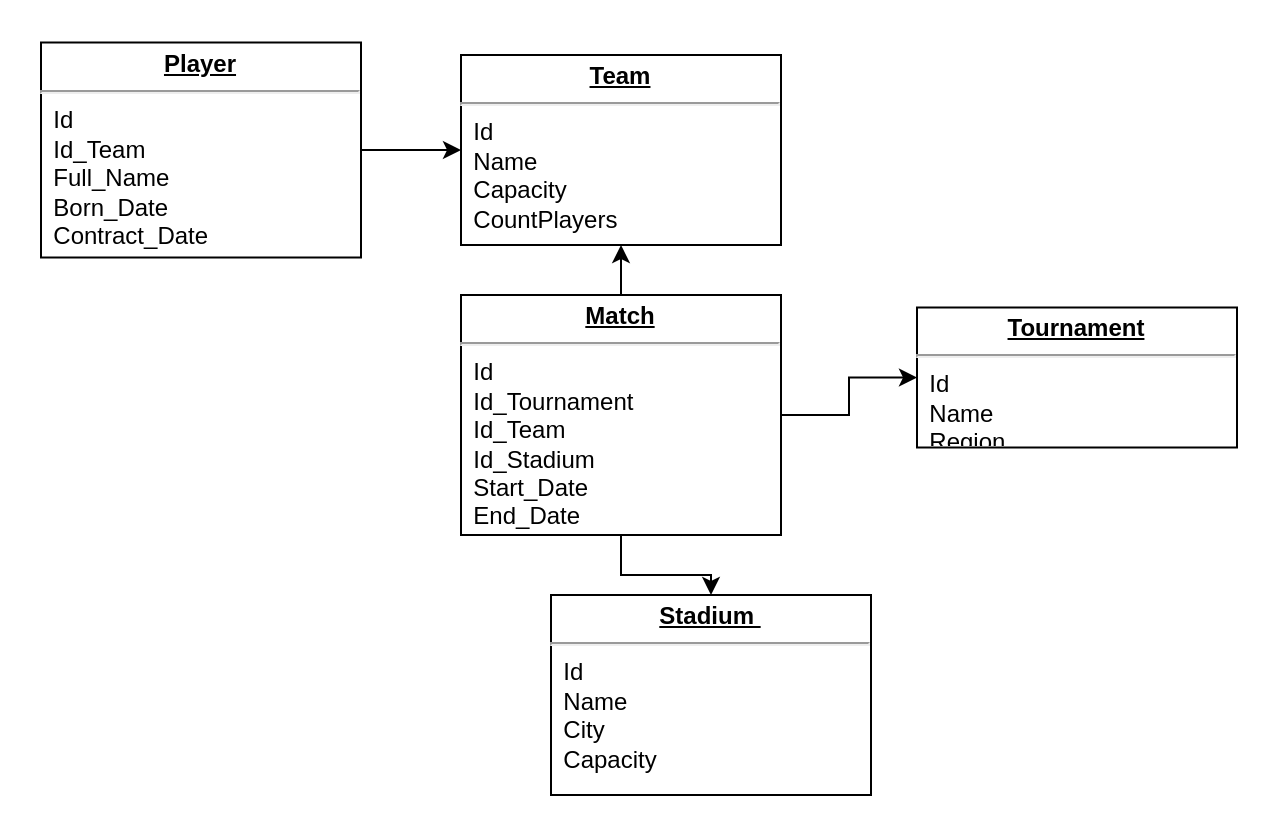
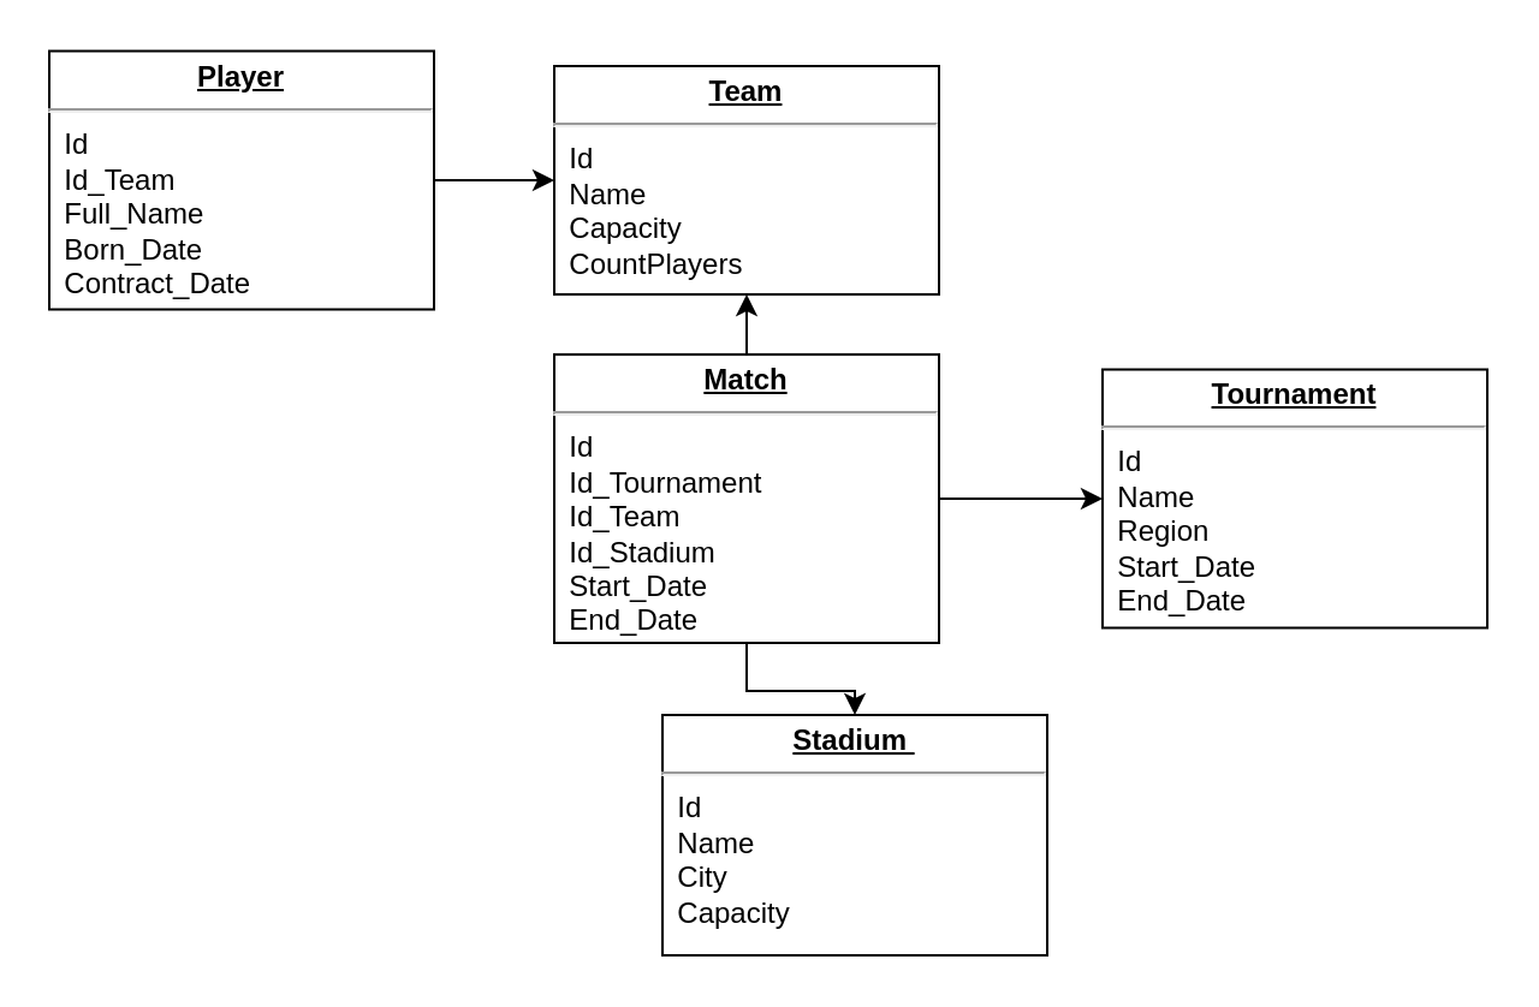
- <mxCell id="2" value="&lt;p style=&quot;margin: 0px ; margin-top: 4px ; text-align: center ; text-decoration: underline&quot;&gt;&lt;b&gt;Tournament&lt;/b&gt;&lt;br&gt;&lt;/p&gt;&lt;hr&gt;&amp;nbsp; Id&lt;br&gt;&amp;nbsp; Name&lt;br&gt;&amp;nbsp; Region&lt;br&gt;&amp;nbsp; Start_Date&lt;br&gt;&amp;nbsp; End_Date" style="verticalAlign=top;align=left;overflow=fill;fontSize=12;fontFamily=Helvetica;html=1;" vertex="1" parent="1"><mxGeometry x="458" y="153.25" width="160" height="70" as="geometry" /></mxCell>
+ <mxCell id="2" value="&lt;p style=&quot;margin: 0px ; margin-top: 4px ; text-align: center ; text-decoration: underline&quot;&gt;&lt;b&gt;Tournament&lt;/b&gt;&lt;br&gt;&lt;/p&gt;&lt;hr&gt;&amp;nbsp; Id&lt;br&gt;&amp;nbsp; Name&lt;br&gt;&amp;nbsp; Region&lt;br&gt;&amp;nbsp; Start_Date&lt;br&gt;&amp;nbsp; End_Date" style="verticalAlign=top;align=left;overflow=fill;fontSize=12;fontFamily=Helvetica;html=1;" vertex="1" parent="1"><mxGeometry x="458" y="153.25" width="160" height="107.5" as="geometry" /></mxCell>
